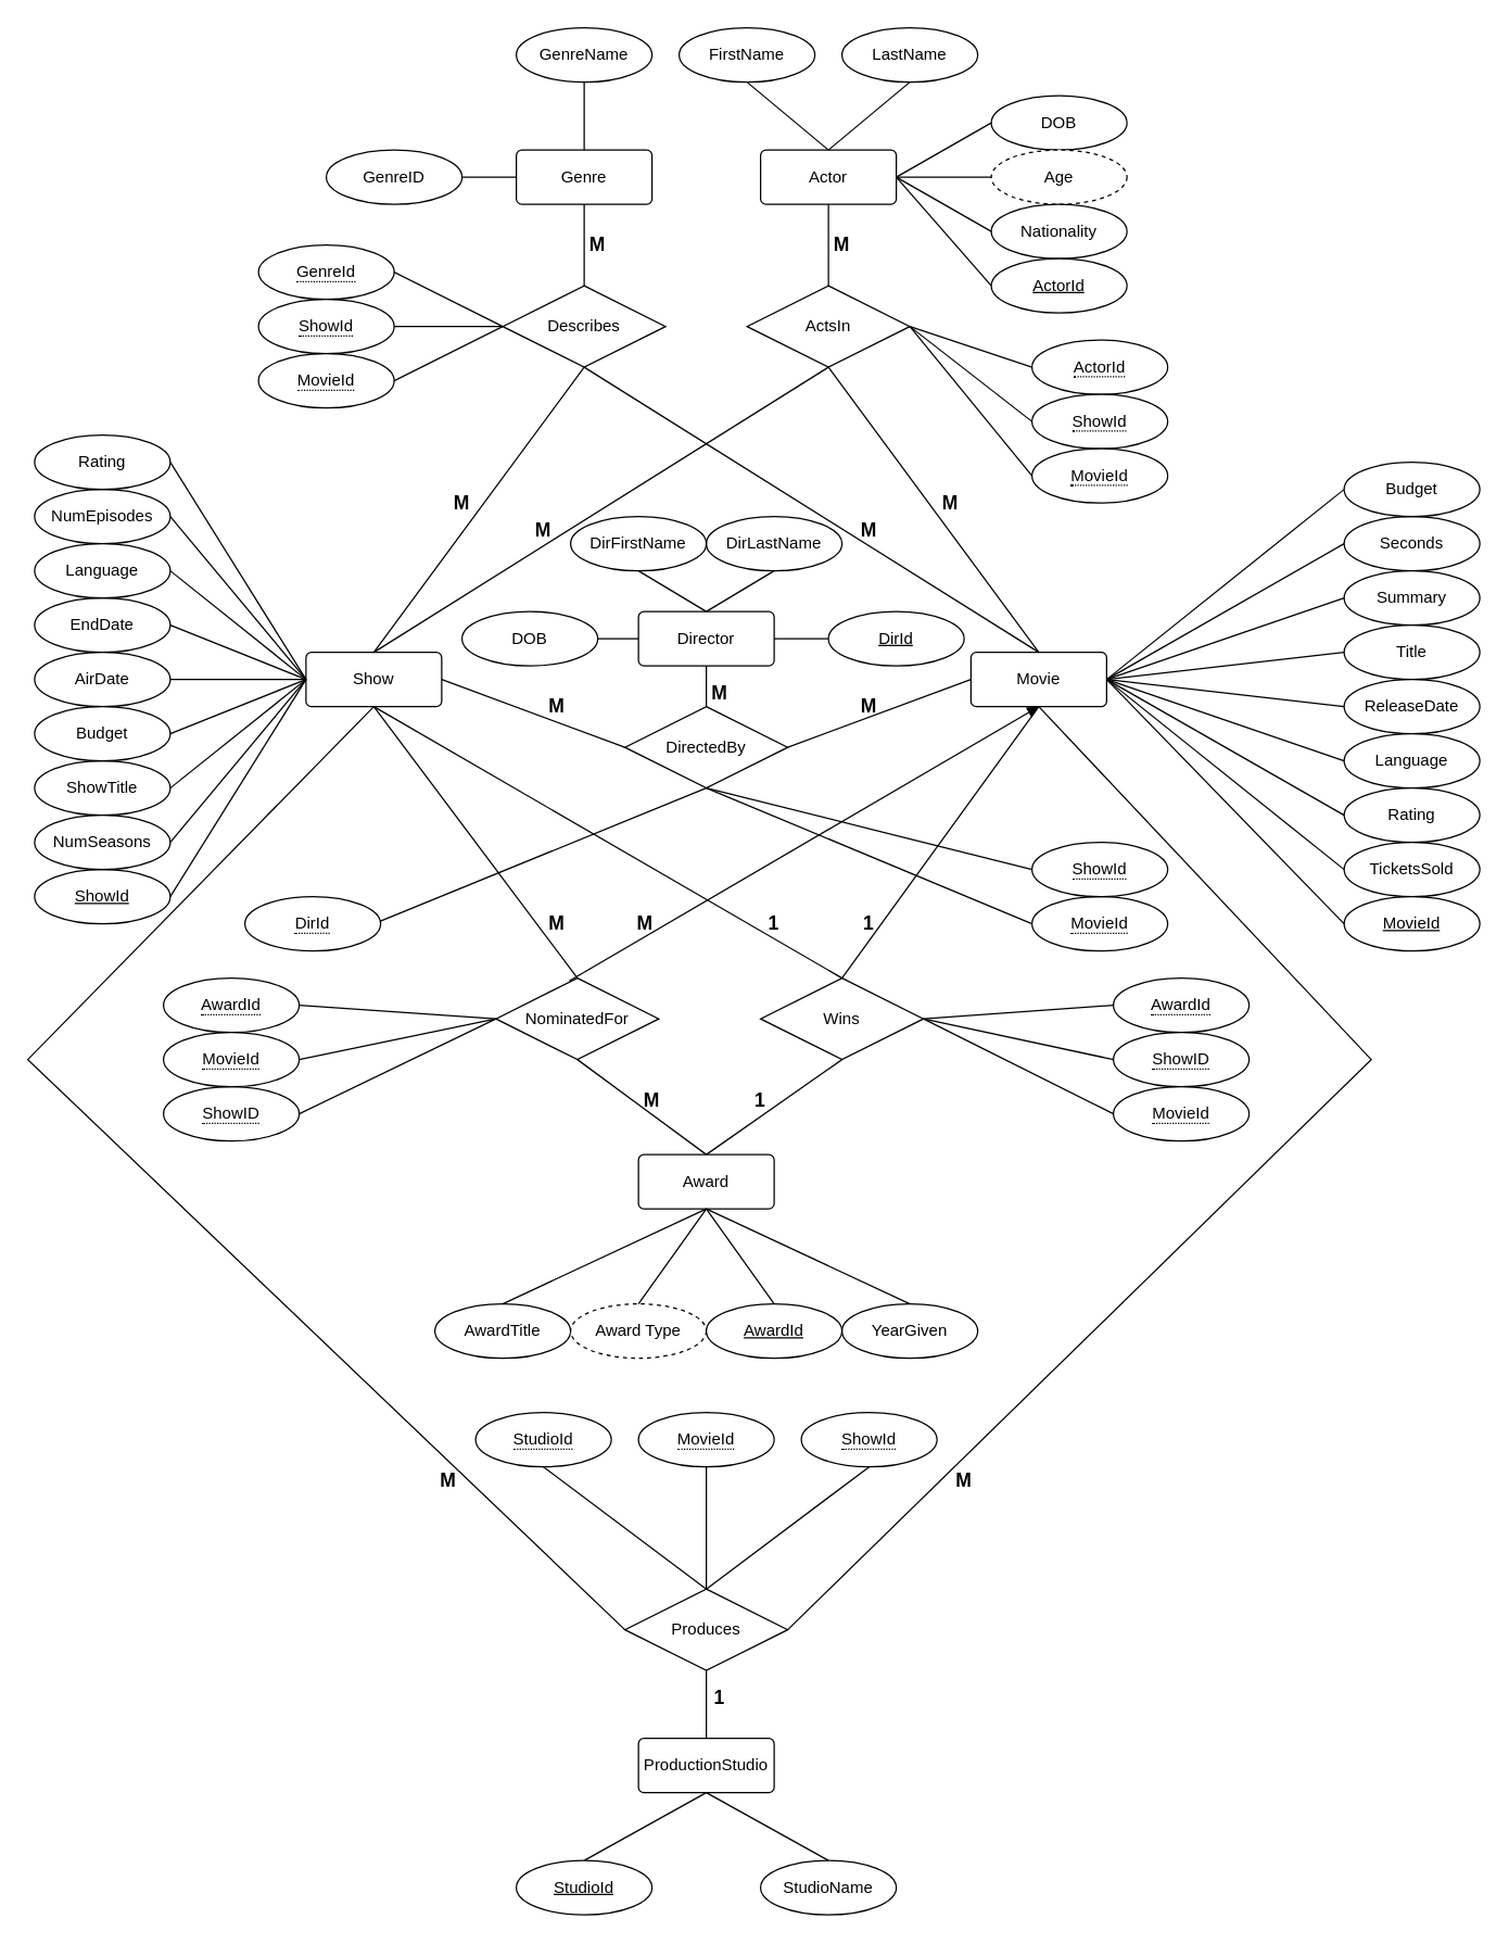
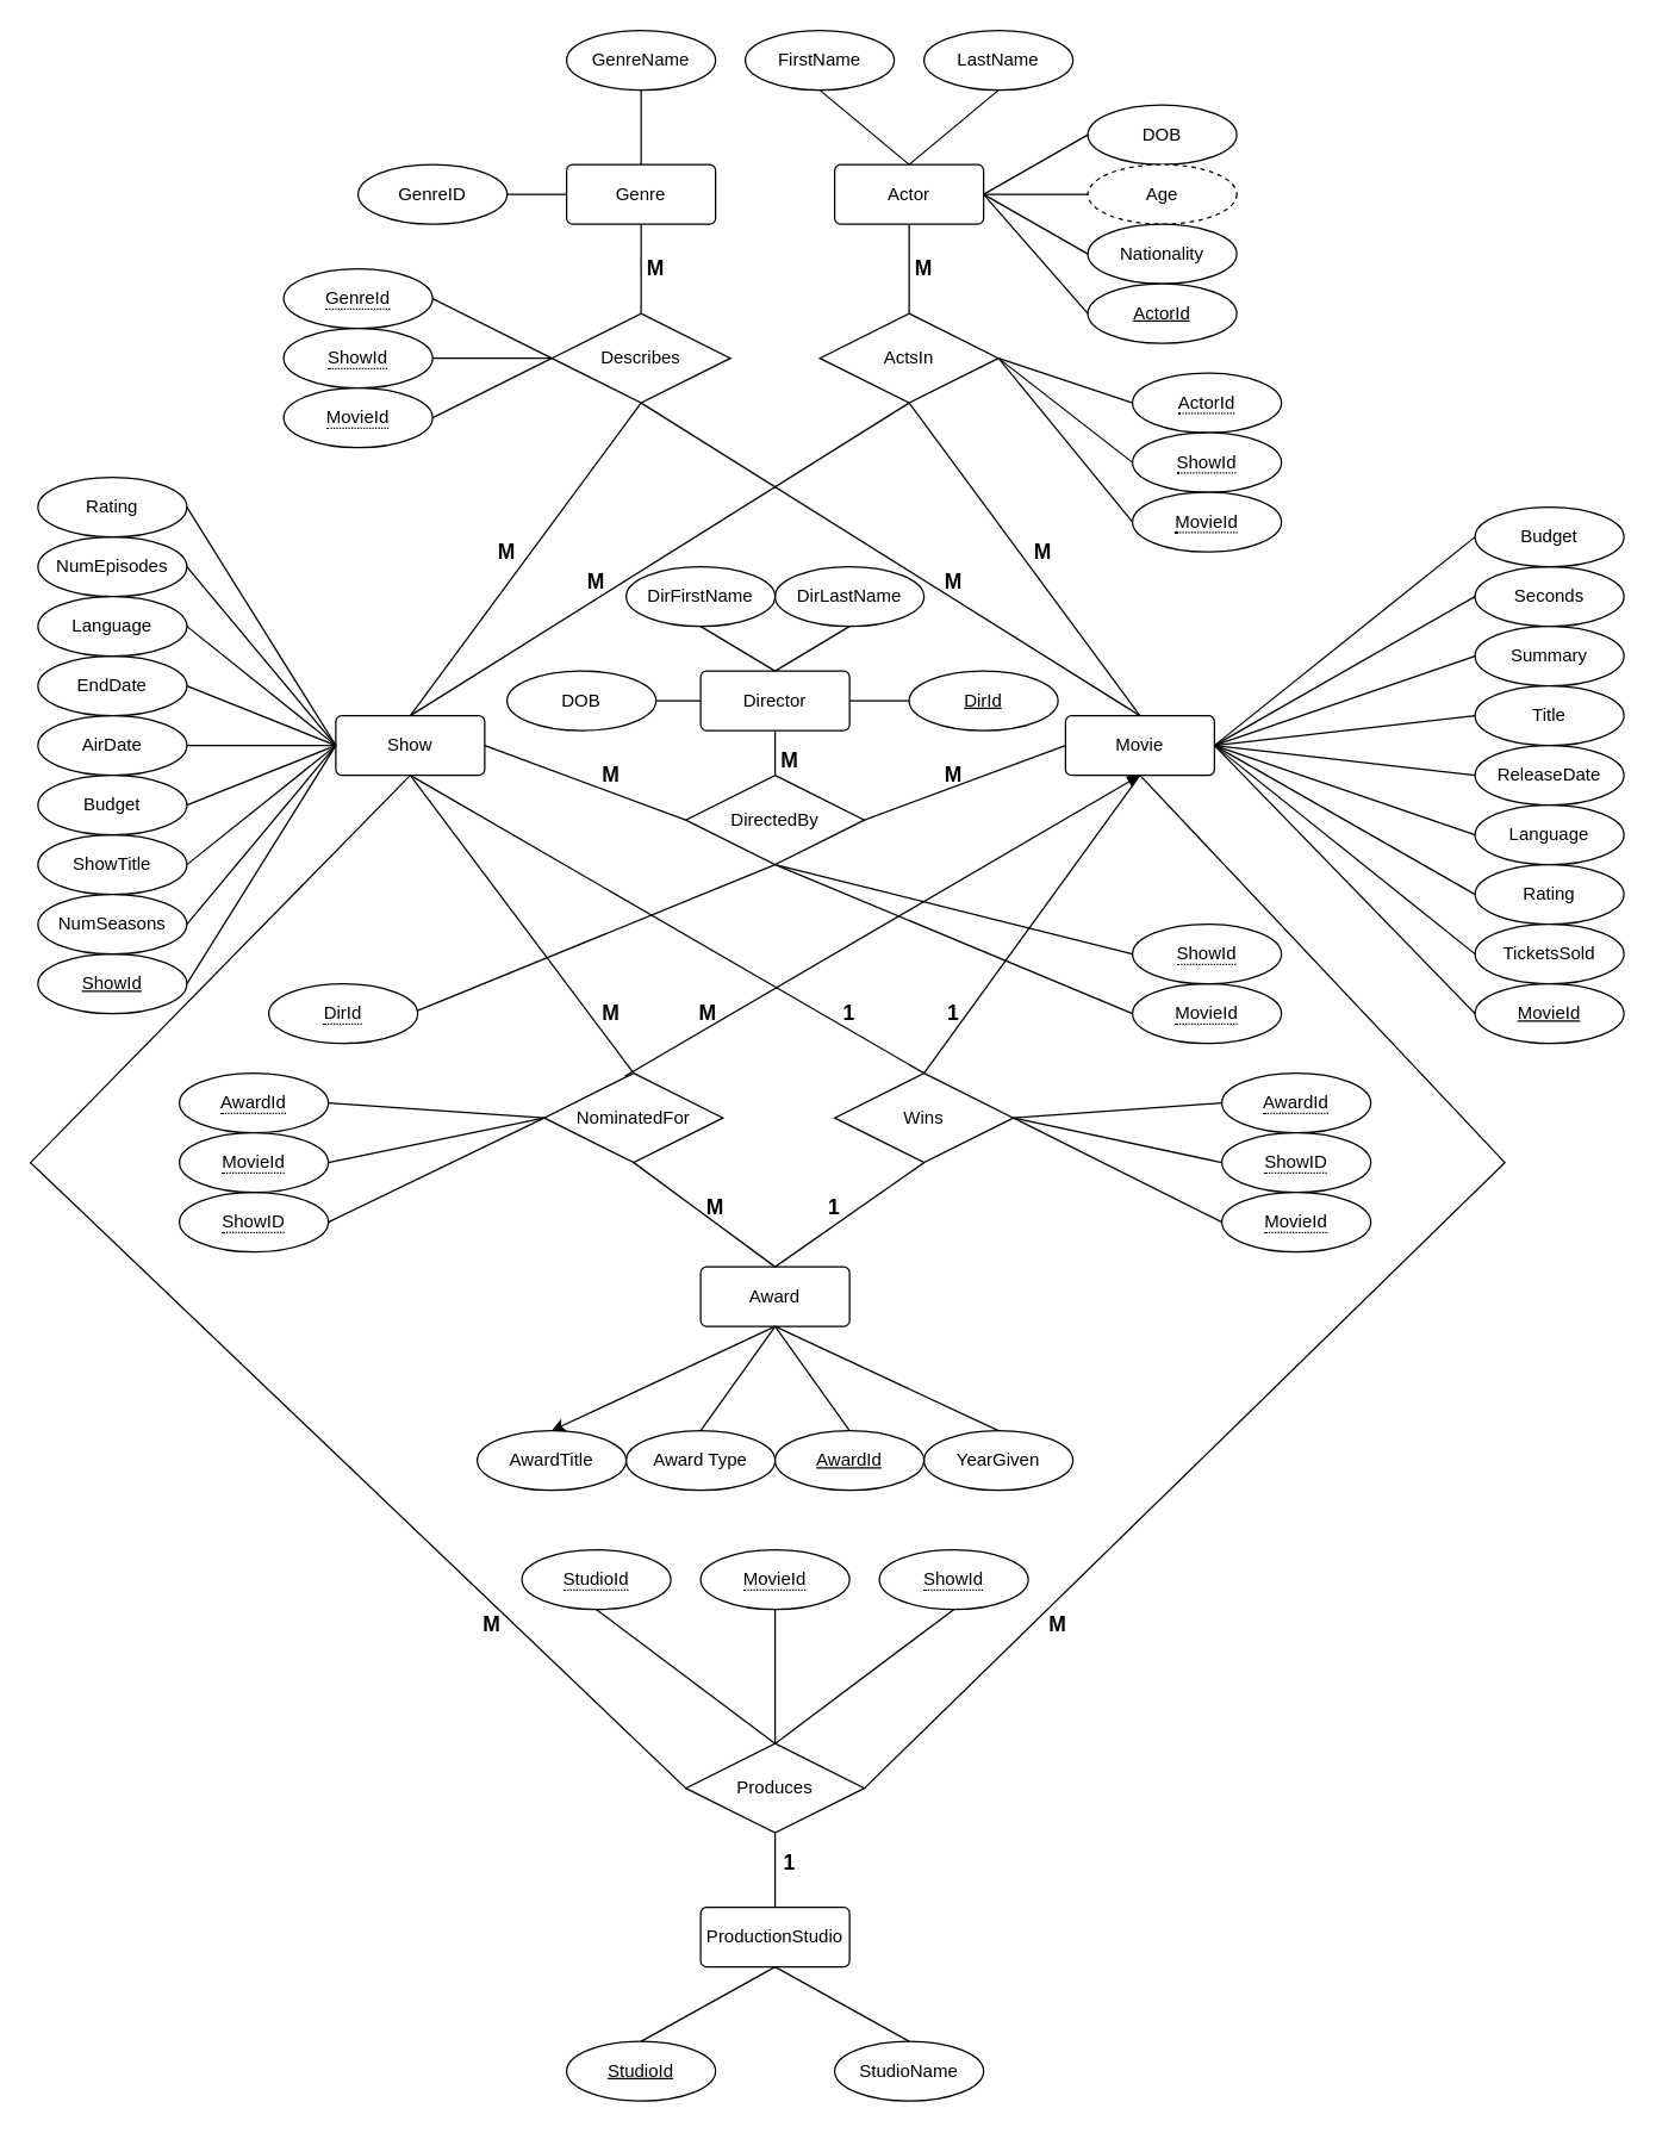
- <mxCell id="98" value="" style="endArrow=none;html=1;rounded=0;exitX=0.5;exitY=1;exitDx=0;exitDy=0;entryX=0.5;entryY=0;entryDx=0;entryDy=0;" edge="1" parent="1" source="8" target="93"><mxGeometry relative="1" as="geometry"><mxPoint x="540" y="830" as="sourcePoint" /><mxPoint x="700" y="830" as="targetPoint" /></mxGeometry></mxCell>
+ <mxCell id="98" value="" style="endArrow=classic;html=1;rounded=0;exitX=0.5;exitY=1;exitDx=0;exitDy=0;entryX=0.5;entryY=0;entryDx=0;entryDy=0;" edge="1" parent="1" source="8" target="93"><mxGeometry relative="1" as="geometry"><mxPoint x="540" y="830" as="sourcePoint" /><mxPoint x="700" y="830" as="targetPoint" /></mxGeometry></mxCell>
- <mxCell id="95" value="Award Type" style="ellipse;whiteSpace=wrap;html=1;align=center;dashed=1;" parent="1" vertex="1"><mxGeometry x="420" y="960" width="100" height="40" as="geometry" /></mxCell>
+ <mxCell id="95" value="Award Type" style="ellipse;whiteSpace=wrap;html=1;align=center;" parent="1" vertex="1"><mxGeometry x="420" y="960" width="100" height="40" as="geometry" /></mxCell>
